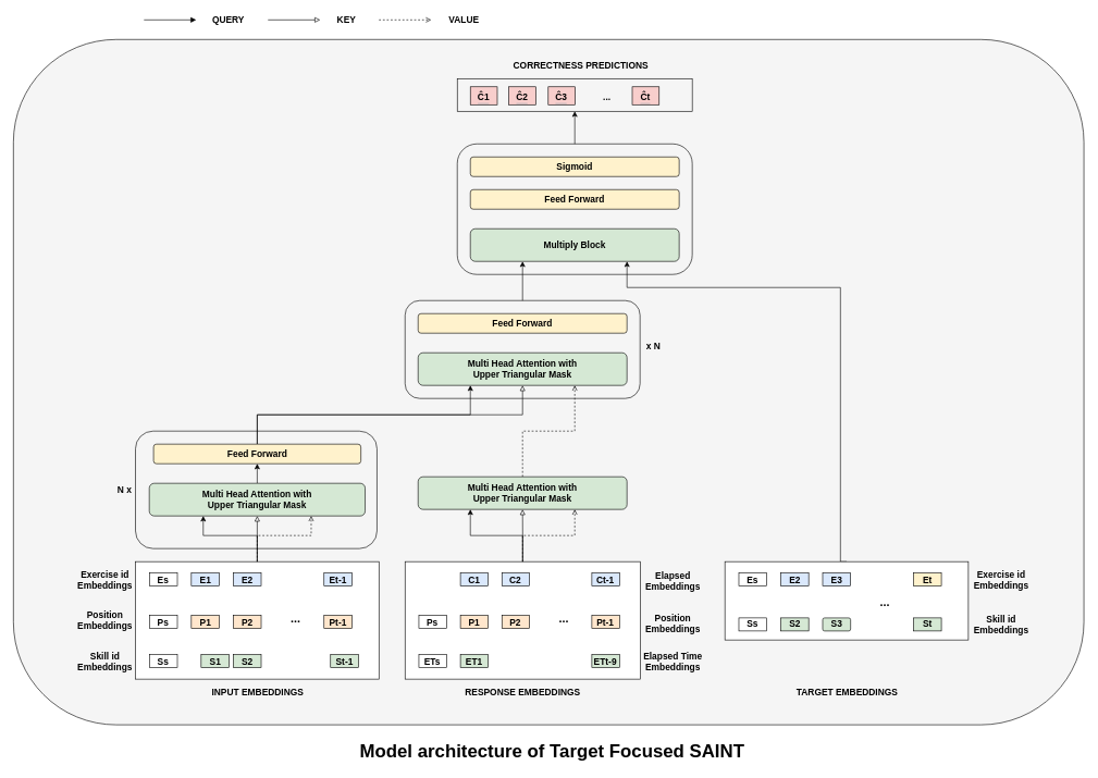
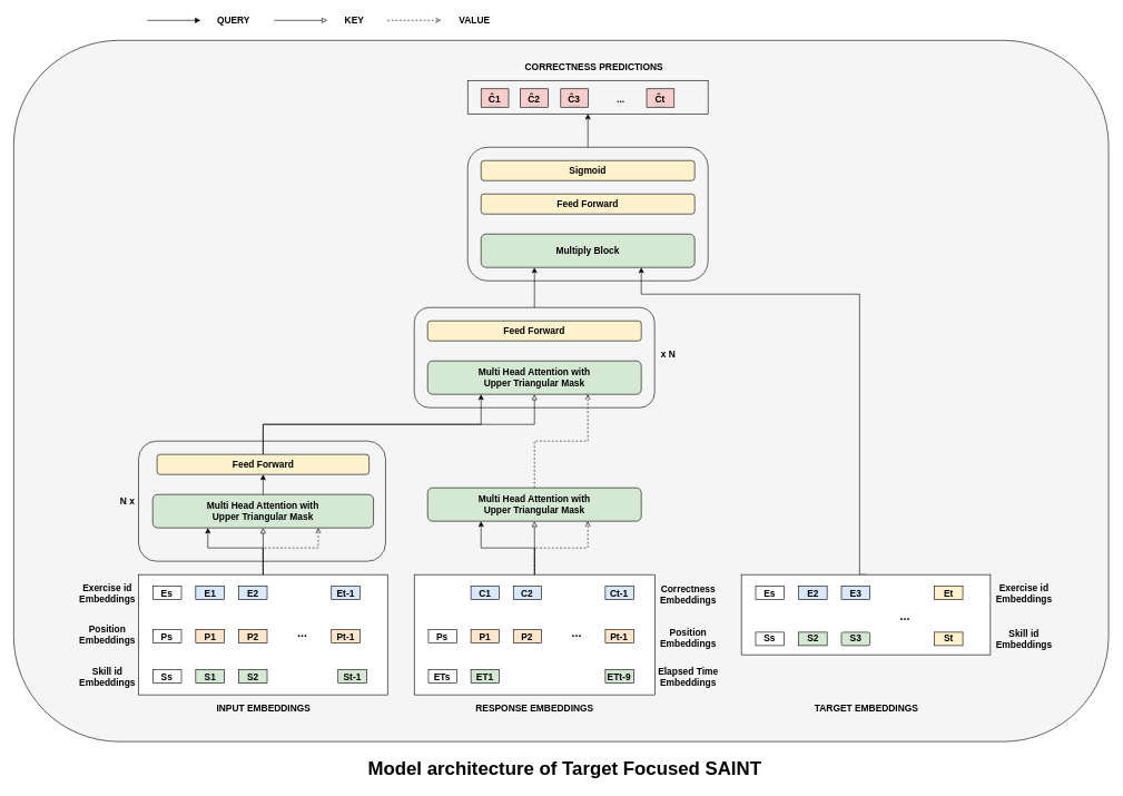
- <mxCell id="68" value="Elapsed&lt;br style=&quot;font-size: 14px;&quot;&gt;Embeddings" style="text;html=1;align=center;verticalAlign=middle;resizable=0;points=[];autosize=1;strokeColor=none;fillColor=none;fontSize=14;fontStyle=1" parent="1" vertex="1"><mxGeometry x="979.908" y="870" width="100" height="40" as="geometry" /></mxCell>
+ <mxCell id="68" value="Correctness&lt;br style=&quot;font-size: 14px;&quot;&gt;Embeddings" style="text;html=1;align=center;verticalAlign=middle;resizable=0;points=[];autosize=1;strokeColor=none;fillColor=none;fontSize=14;fontStyle=1" parent="1" vertex="1"><mxGeometry x="979.908" y="870" width="100" height="40" as="geometry" /></mxCell>
- <mxCell id="104" value="St" style="rounded=0;whiteSpace=wrap;html=1;fillColor=#d5e8d4;strokeColor=#000000;fontSize=14;fontStyle=1" parent="1" vertex="1"><mxGeometry x="1398.836" y="946.25" width="42.791" height="20" as="geometry" /></mxCell>
+ <mxCell id="104" value="St" style="rounded=0;whiteSpace=wrap;html=1;fillColor=#fff2cc;strokeColor=#000000;fontSize=14;fontStyle=1;" parent="1" vertex="1"><mxGeometry x="1398.836" y="946.25" width="42.791" height="20" as="geometry" /></mxCell>
- <mxCell id="19" value="S1" style="rounded=0;whiteSpace=wrap;html=1;fillColor=#d5e8d4;strokeColor=#000000;fontSize=14;fontStyle=1" parent="11" vertex="1"><mxGeometry x="207.58" y="142.5" width="42.791" height="20" as="geometry" /></mxCell>
+ <mxCell id="19" value="S1" style="rounded=0;whiteSpace=wrap;html=1;fillColor=#d5e8d4;strokeColor=#000000;fontSize=14;fontStyle=1" parent="11" vertex="1"><mxGeometry x="192.58" y="142.5" width="42.791" height="20" as="geometry" /></mxCell>
